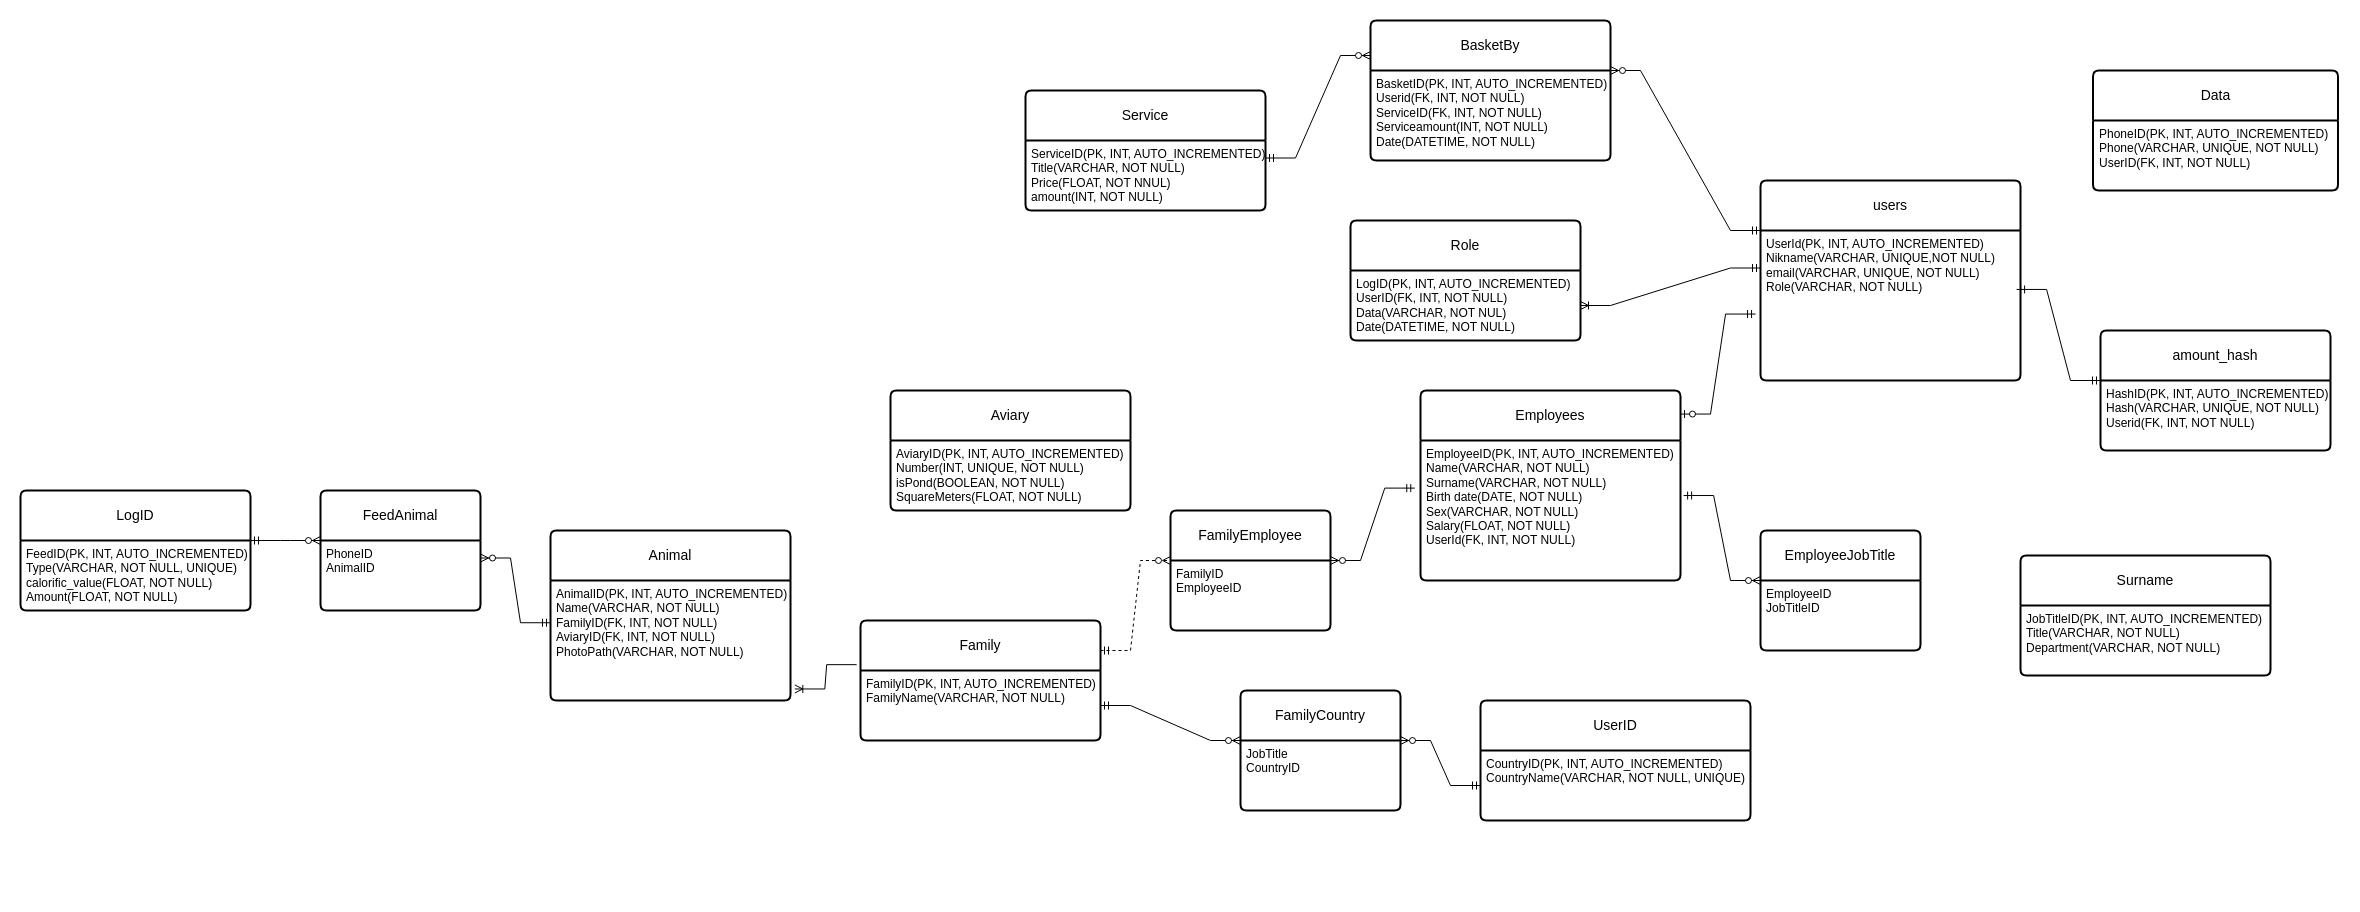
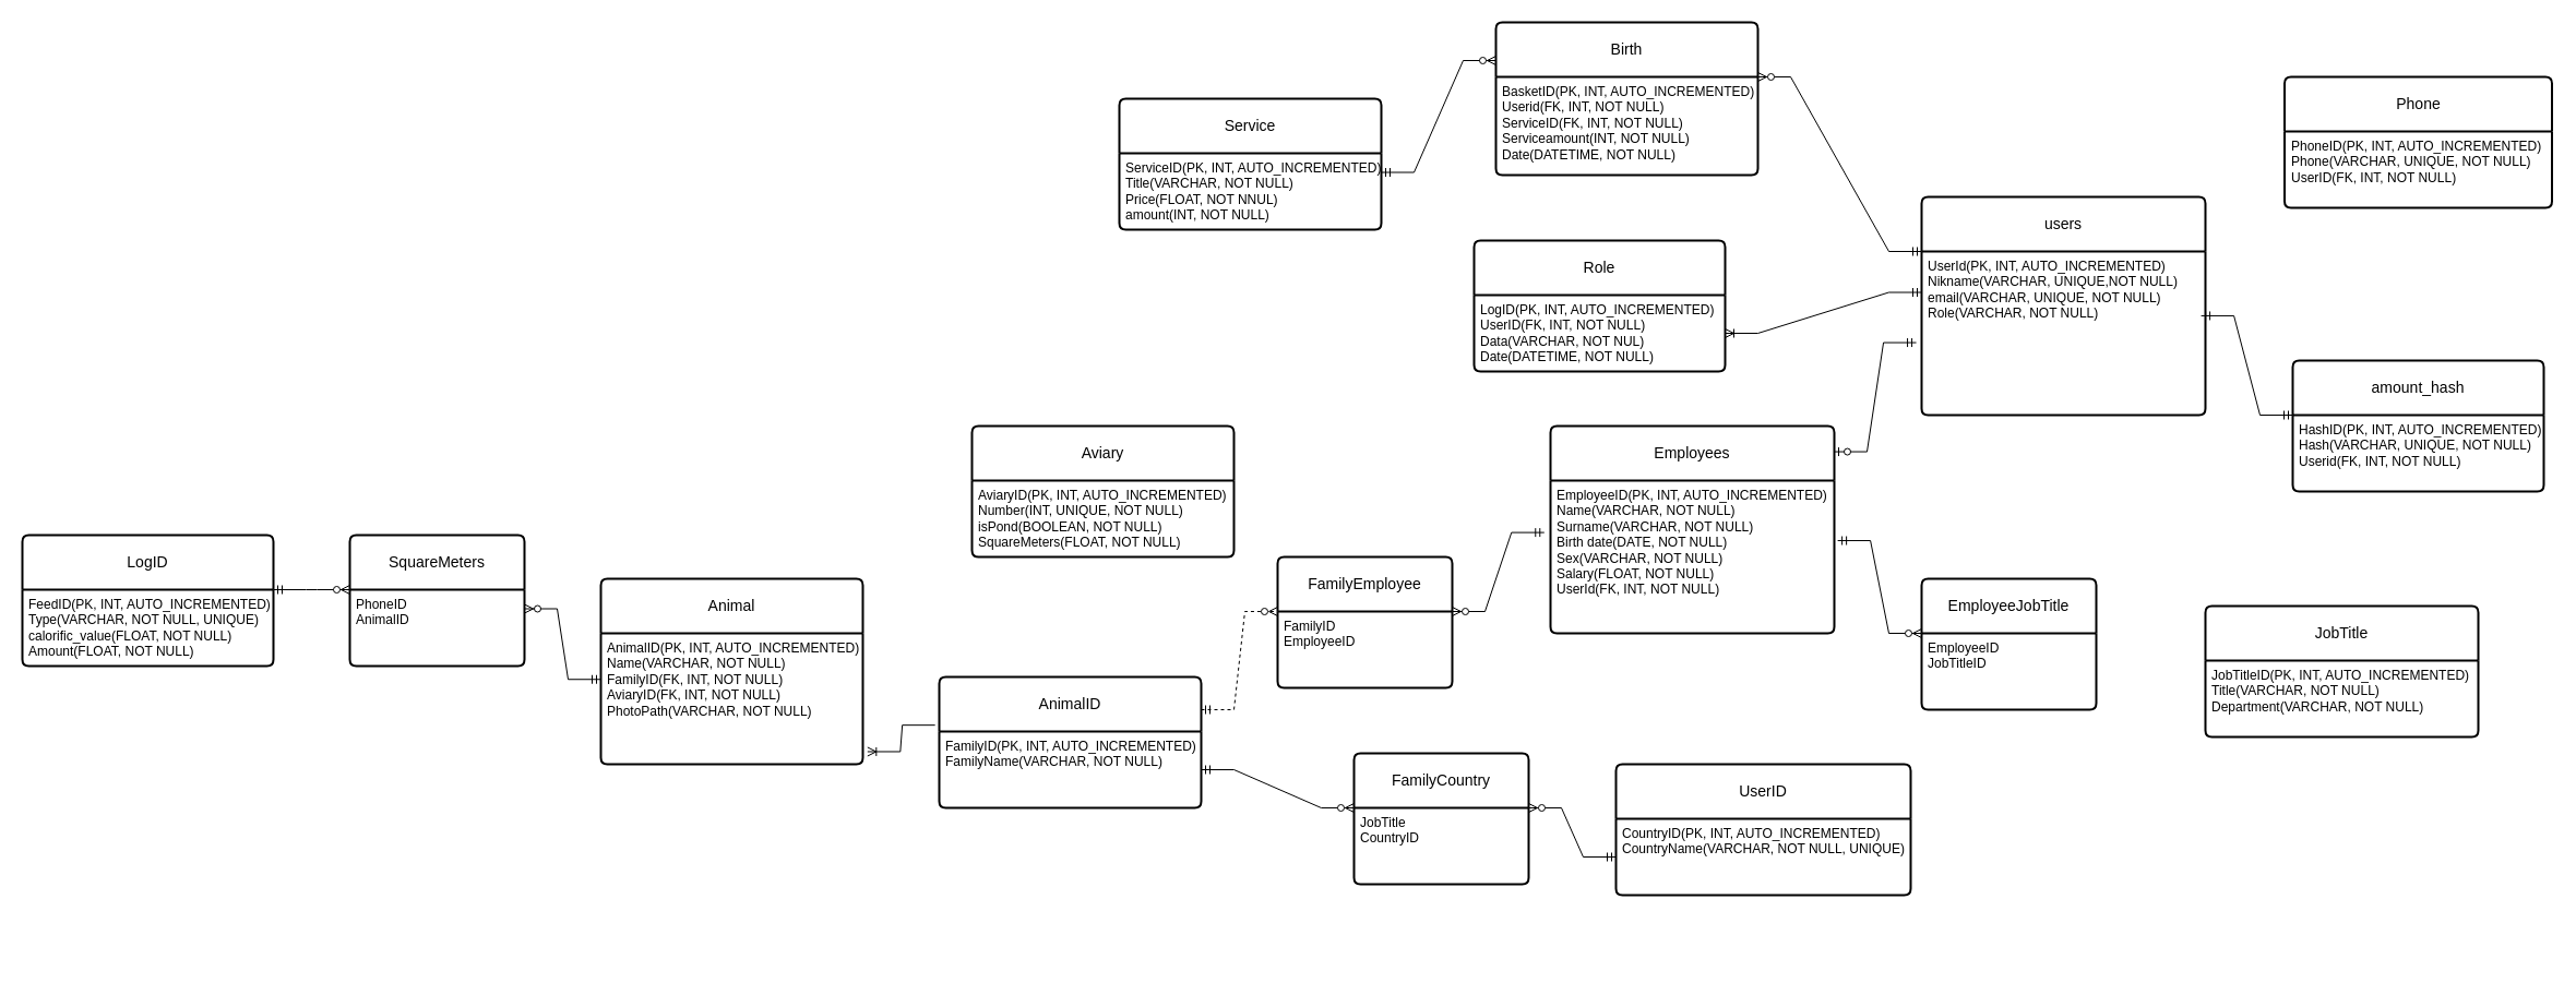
- <mxCell id="18" value="BasketBy" style="swimlane;childLayout=stackLayout;horizontal=1;startSize=50;horizontalStack=0;rounded=1;fontSize=14;fontStyle=0;strokeWidth=2;resizeParent=0;resizeLast=1;shadow=0;dashed=0;align=center;arcSize=4;whiteSpace=wrap;html=1;" parent="1" vertex="1"><mxGeometry x="1370" y="20" width="240" height="140" as="geometry" /></mxCell>
+ <mxCell id="18" value="Birth" style="swimlane;childLayout=stackLayout;horizontal=1;startSize=50;horizontalStack=0;rounded=1;fontSize=14;fontStyle=0;strokeWidth=2;resizeParent=0;resizeLast=1;shadow=0;dashed=0;align=center;arcSize=4;whiteSpace=wrap;html=1;" parent="1" vertex="1"><mxGeometry x="1370" y="20" width="240" height="140" as="geometry" /></mxCell>
- <mxCell id="27" value="Data" style="swimlane;childLayout=stackLayout;horizontal=1;startSize=50;horizontalStack=0;rounded=1;fontSize=14;fontStyle=0;strokeWidth=2;resizeParent=0;resizeLast=1;shadow=0;dashed=0;align=center;arcSize=4;whiteSpace=wrap;html=1;" parent="1" vertex="1"><mxGeometry x="2092.5" y="70" width="245" height="120" as="geometry" /></mxCell>
+ <mxCell id="27" value="Phone" style="swimlane;childLayout=stackLayout;horizontal=1;startSize=50;horizontalStack=0;rounded=1;fontSize=14;fontStyle=0;strokeWidth=2;resizeParent=0;resizeLast=1;shadow=0;dashed=0;align=center;arcSize=4;whiteSpace=wrap;html=1;" parent="1" vertex="1"><mxGeometry x="2092.5" y="70" width="245" height="120" as="geometry" /></mxCell>
- <mxCell id="32" value="FeedAnimal" style="swimlane;childLayout=stackLayout;horizontal=1;startSize=50;horizontalStack=0;rounded=1;fontSize=14;fontStyle=0;strokeWidth=2;resizeParent=0;resizeLast=1;shadow=0;dashed=0;align=center;arcSize=4;whiteSpace=wrap;html=1;" vertex="1" parent="1"><mxGeometry x="320" y="490" width="160" height="120" as="geometry" /></mxCell>
+ <mxCell id="32" value="SquareMeters" style="swimlane;childLayout=stackLayout;horizontal=1;startSize=50;horizontalStack=0;rounded=1;fontSize=14;fontStyle=0;strokeWidth=2;resizeParent=0;resizeLast=1;shadow=0;dashed=0;align=center;arcSize=4;whiteSpace=wrap;html=1;" vertex="1" parent="1"><mxGeometry x="320" y="490" width="160" height="120" as="geometry" /></mxCell>
- <mxCell id="14" value="Surname" style="swimlane;childLayout=stackLayout;horizontal=1;startSize=50;horizontalStack=0;rounded=1;fontSize=14;fontStyle=0;strokeWidth=2;resizeParent=0;resizeLast=1;shadow=0;dashed=0;align=center;arcSize=4;whiteSpace=wrap;html=1;" parent="1" vertex="1"><mxGeometry x="2020" y="555" width="250" height="120" as="geometry" /></mxCell>
+ <mxCell id="14" value="JobTitle" style="swimlane;childLayout=stackLayout;horizontal=1;startSize=50;horizontalStack=0;rounded=1;fontSize=14;fontStyle=0;strokeWidth=2;resizeParent=0;resizeLast=1;shadow=0;dashed=0;align=center;arcSize=4;whiteSpace=wrap;html=1;" parent="1" vertex="1"><mxGeometry x="2020" y="555" width="250" height="120" as="geometry" /></mxCell>
- <mxCell id="12" value="Family" style="swimlane;childLayout=stackLayout;horizontal=1;startSize=50;horizontalStack=0;rounded=1;fontSize=14;fontStyle=0;strokeWidth=2;resizeParent=0;resizeLast=1;shadow=0;dashed=0;align=center;arcSize=4;whiteSpace=wrap;html=1;" parent="1" vertex="1"><mxGeometry x="860" y="620" width="240" height="120" as="geometry" /></mxCell>
+ <mxCell id="12" value="AnimalID" style="swimlane;childLayout=stackLayout;horizontal=1;startSize=50;horizontalStack=0;rounded=1;fontSize=14;fontStyle=0;strokeWidth=2;resizeParent=0;resizeLast=1;shadow=0;dashed=0;align=center;arcSize=4;whiteSpace=wrap;html=1;" parent="1" vertex="1"><mxGeometry x="860" y="620" width="240" height="120" as="geometry" /></mxCell>
